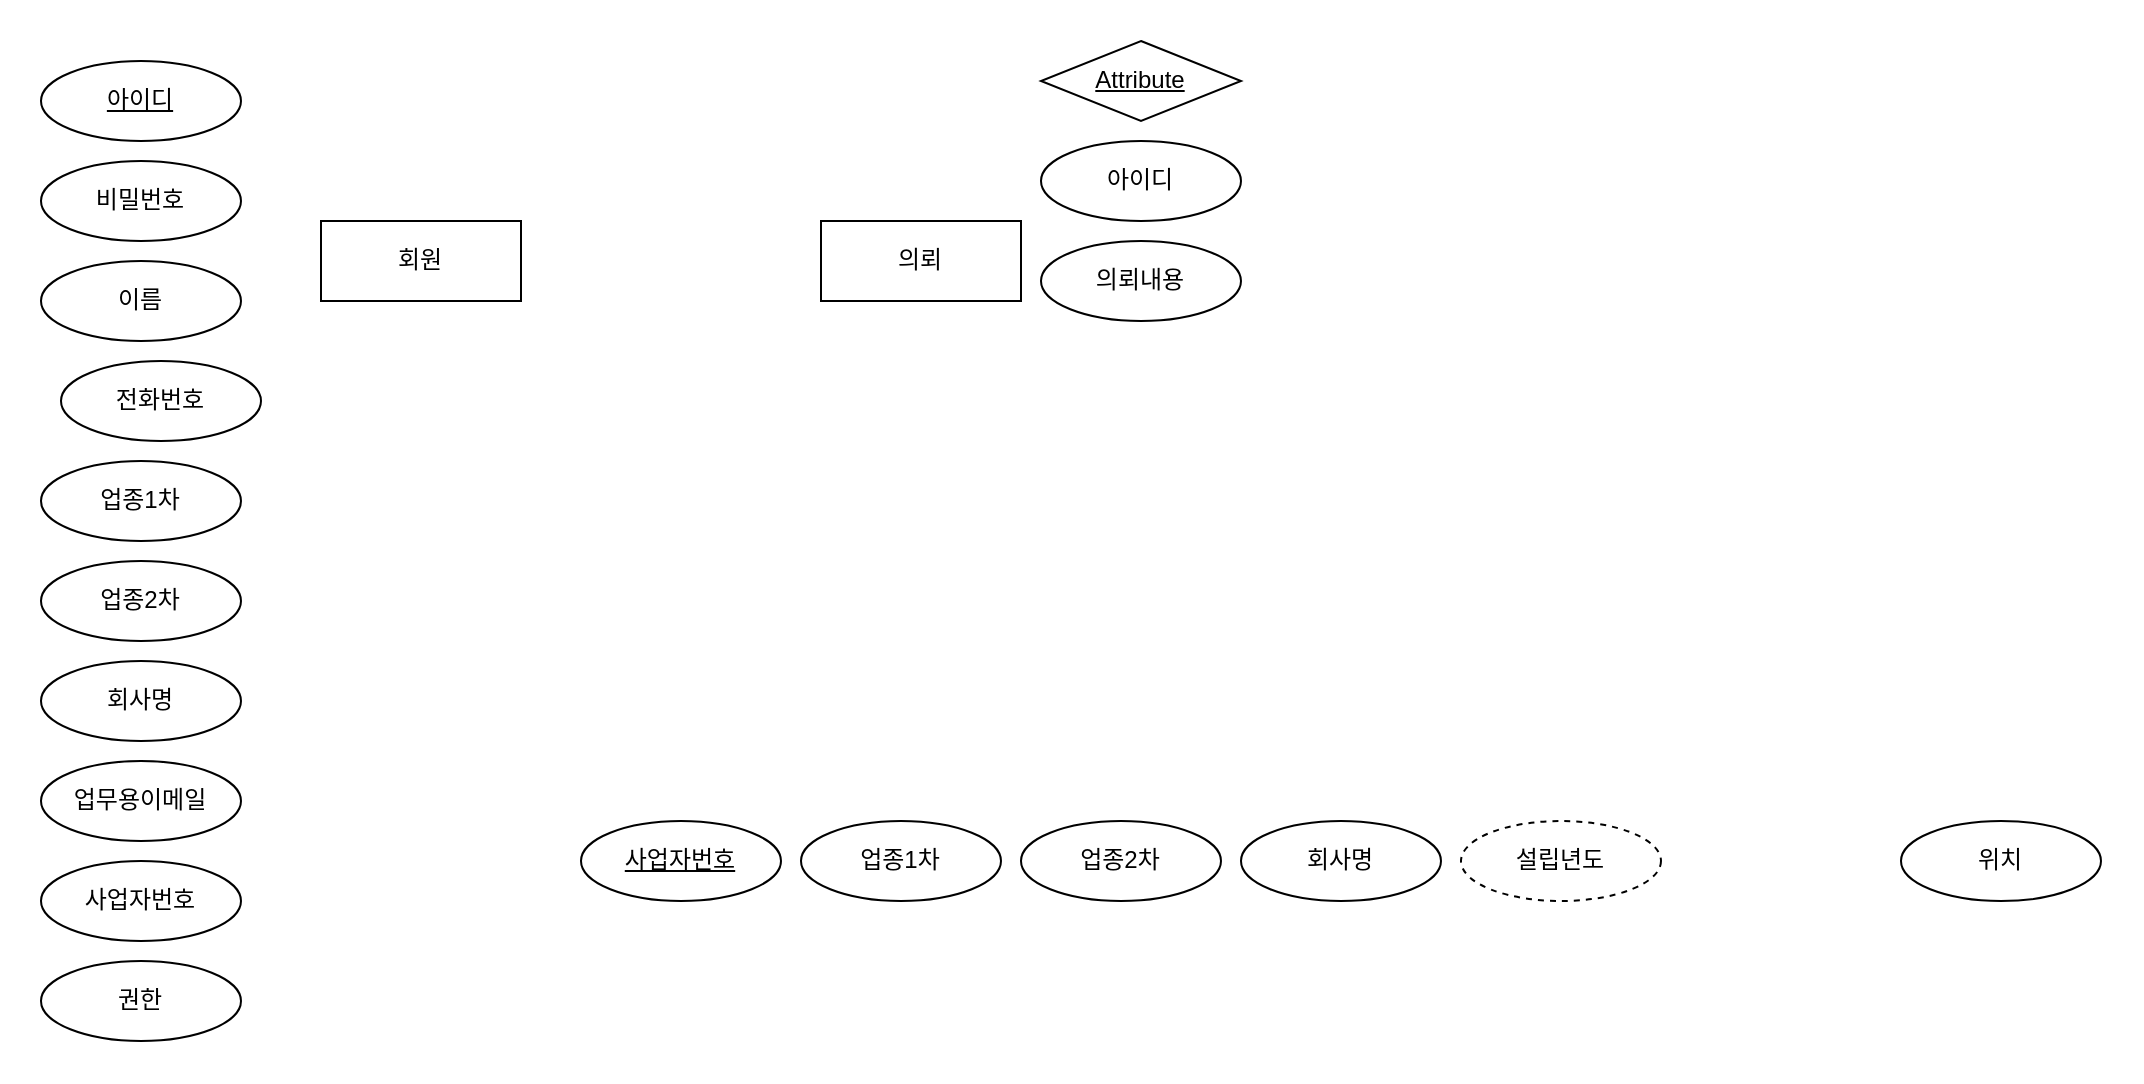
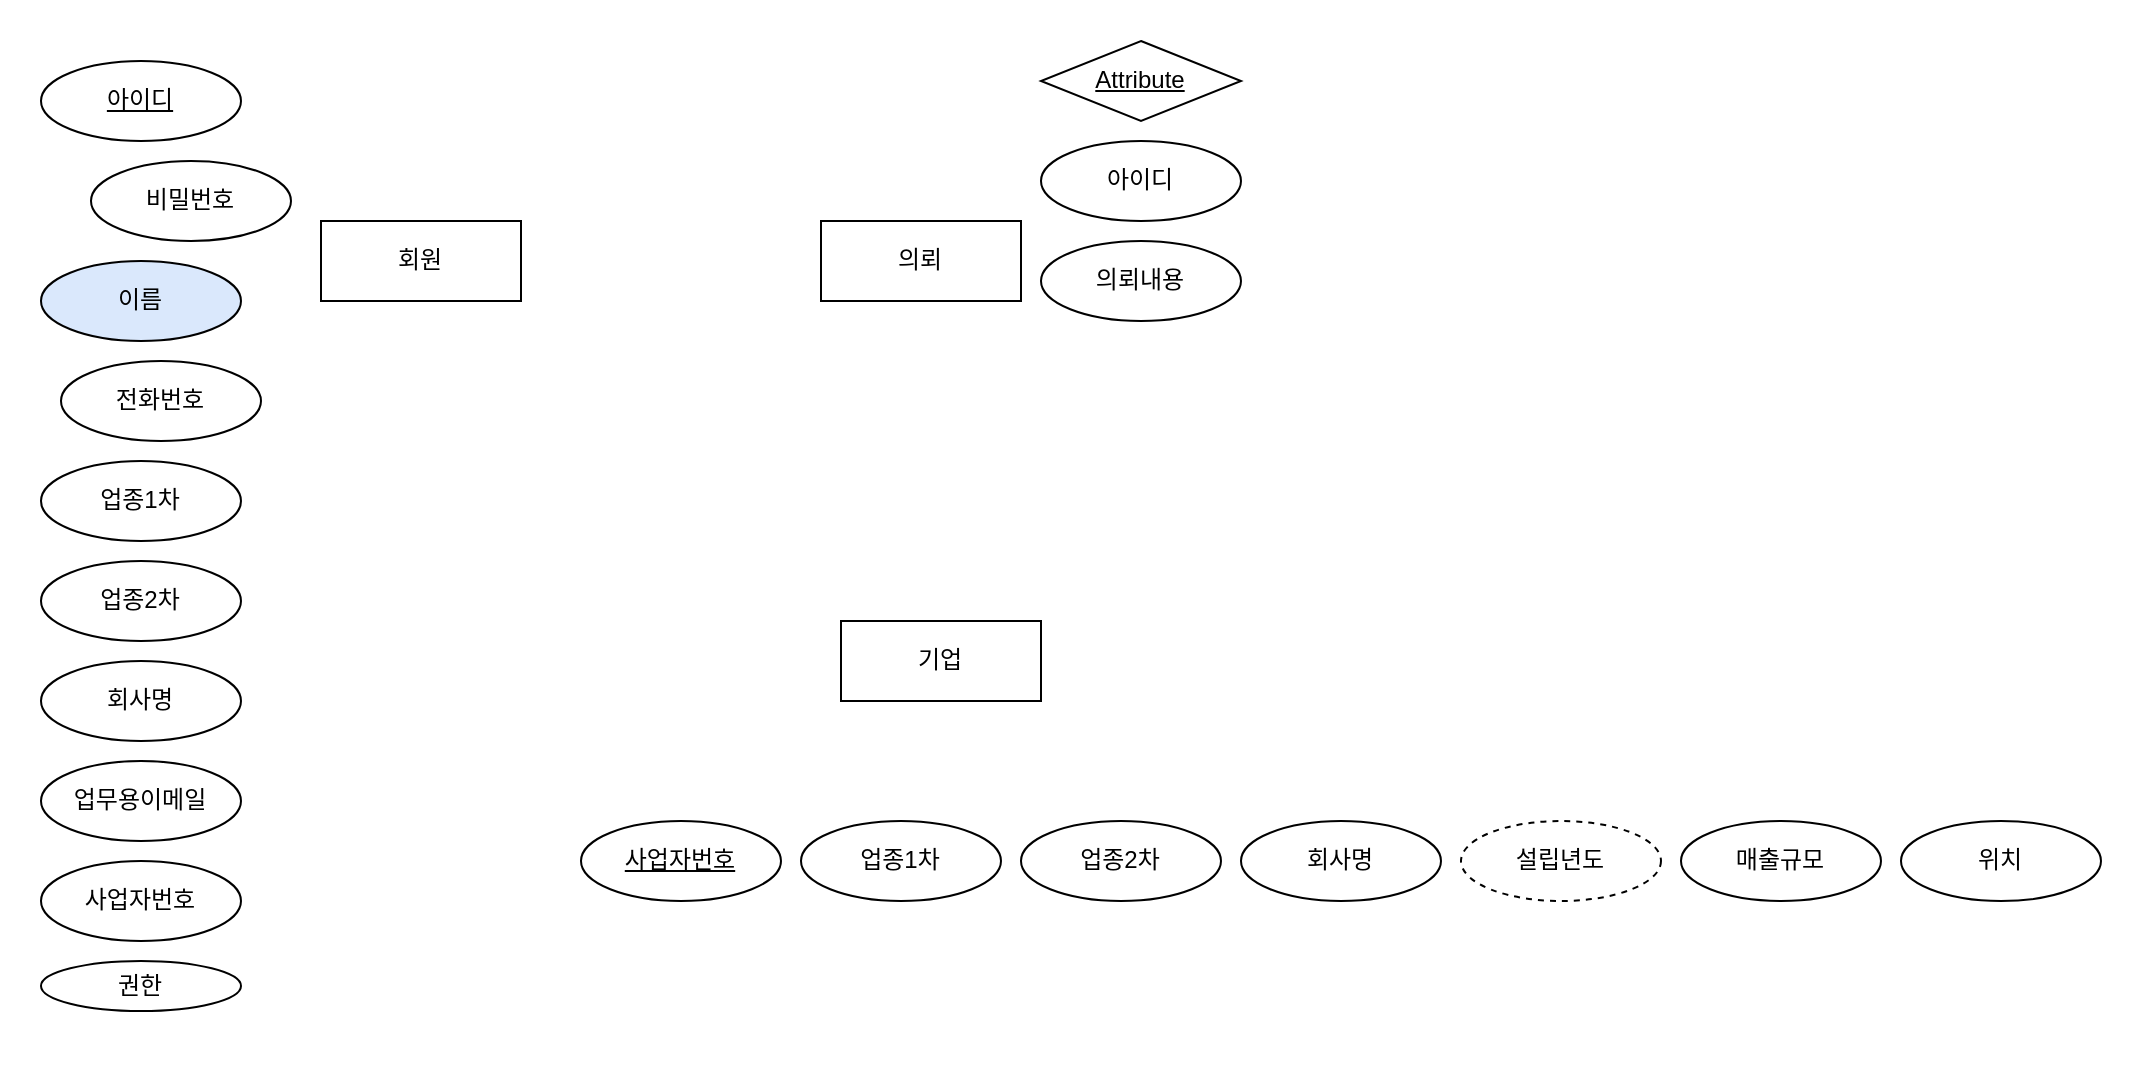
- <mxCell id="8" value="비밀번호" style="ellipse;whiteSpace=wrap;html=1;align=center;" vertex="1" parent="1"><mxGeometry x="20" y="80" width="100" height="40" as="geometry" /></mxCell>
+ <mxCell id="8" value="비밀번호" style="ellipse;whiteSpace=wrap;html=1;align=center;" vertex="1" parent="1"><mxGeometry x="45" y="80" width="100" height="40" as="geometry" /></mxCell>
- <mxCell id="9" value="이름" style="ellipse;whiteSpace=wrap;html=1;align=center;" vertex="1" parent="1"><mxGeometry x="20" y="130" width="100" height="40" as="geometry" /></mxCell>
+ <mxCell id="9" value="이름" style="ellipse;whiteSpace=wrap;html=1;align=center;fillColor=#dae8fc;" vertex="1" parent="1"><mxGeometry x="20" y="130" width="100" height="40" as="geometry" /></mxCell>
+ <mxCell id="3" value="기업" style="whiteSpace=wrap;html=1;align=center;" vertex="1" parent="1"><mxGeometry x="420" y="310" width="100" height="40" as="geometry" /></mxCell>
+ <mxCell id="21" value="매출규모" style="ellipse;whiteSpace=wrap;html=1;align=center;" vertex="1" parent="1"><mxGeometry x="840" y="410" width="100" height="40" as="geometry" /></mxCell>
- <mxCell id="16" value="권한" style="ellipse;whiteSpace=wrap;html=1;align=center;" vertex="1" parent="1"><mxGeometry x="20" y="480" width="100" height="40" as="geometry" /></mxCell>
+ <mxCell id="16" value="권한" style="ellipse;whiteSpace=wrap;html=1;align=center;" vertex="1" parent="1"><mxGeometry x="20" y="480" width="100" height="25" as="geometry" /></mxCell>
